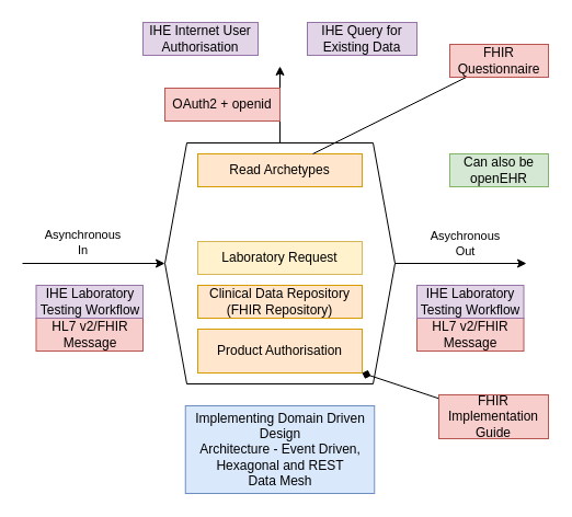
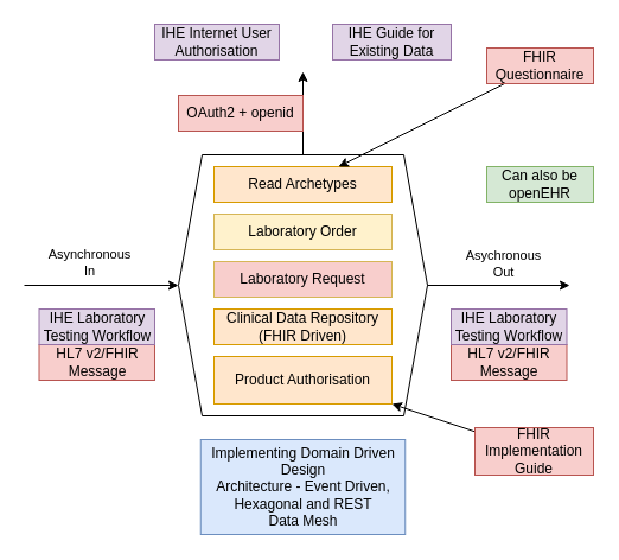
- <mxCell id="12" value="IHE Query for Existing Data" style="text;html=1;align=center;verticalAlign=middle;whiteSpace=wrap;rounded=0;fillColor=#e1d5e7;strokeColor=#9673a6;" vertex="1" parent="1"><mxGeometry x="280" y="20" width="100" height="30" as="geometry" /></mxCell>
+ <mxCell id="12" value="IHE Guide for Existing Data" style="text;html=1;align=center;verticalAlign=middle;whiteSpace=wrap;rounded=0;fillColor=#e1d5e7;strokeColor=#9673a6;" vertex="1" parent="1"><mxGeometry x="280" y="20" width="100" height="30" as="geometry" /></mxCell>
- <mxCell id="18" style="rounded=0;orthogonalLoop=1;jettySize=auto;html=1;endArrow=none;" edge="1" parent="1" source="19" target="14"><mxGeometry relative="1" as="geometry" /></mxCell>
+ <mxCell id="18" style="rounded=0;orthogonalLoop=1;jettySize=auto;html=1;" edge="1" parent="1" source="19" target="14"><mxGeometry relative="1" as="geometry" /></mxCell>
+ <mxCell id="15" value="Laboratory Order" style="rounded=0;whiteSpace=wrap;html=1;fillColor=#fff2cc;strokeColor=#d6b656;" vertex="1" parent="1"><mxGeometry x="180" y="180" width="150" height="30" as="geometry" /></mxCell>
- <mxCell id="16" value="Laboratory Request" style="rounded=0;whiteSpace=wrap;html=1;fillColor=#fff2cc;strokeColor=#d6b656;" vertex="1" parent="1"><mxGeometry x="180" y="220" width="150" height="30" as="geometry" /></mxCell>
+ <mxCell id="16" value="Laboratory Request" style="rounded=0;whiteSpace=wrap;html=1;fillColor=#f8cecc;strokeColor=#d6b656;" vertex="1" parent="1"><mxGeometry x="180" y="220" width="150" height="30" as="geometry" /></mxCell>
- <mxCell id="17" value="Clinical Data Repository&lt;br&gt;(FHIR Repository)" style="rounded=0;whiteSpace=wrap;html=1;fillColor=#ffe6cc;strokeColor=#d79b00;" vertex="1" parent="1"><mxGeometry x="180" y="260" width="150" height="30" as="geometry" /></mxCell>
+ <mxCell id="17" value="Clinical Data Repository&lt;br&gt;(FHIR Driven)" style="rounded=0;whiteSpace=wrap;html=1;fillColor=#ffe6cc;strokeColor=#d79b00;" vertex="1" parent="1"><mxGeometry x="180" y="260" width="150" height="30" as="geometry" /></mxCell>
- <mxCell id="24" style="rounded=0;orthogonalLoop=1;jettySize=auto;html=1;entryX=1;entryY=1;entryDx=0;entryDy=0;endArrow=diamond;" edge="1" parent="1" source="25" target="20"><mxGeometry relative="1" as="geometry" /></mxCell>
+ <mxCell id="24" style="rounded=0;orthogonalLoop=1;jettySize=auto;html=1;entryX=1;entryY=1;entryDx=0;entryDy=0;" edge="1" parent="1" source="25" target="20"><mxGeometry relative="1" as="geometry" /></mxCell>
